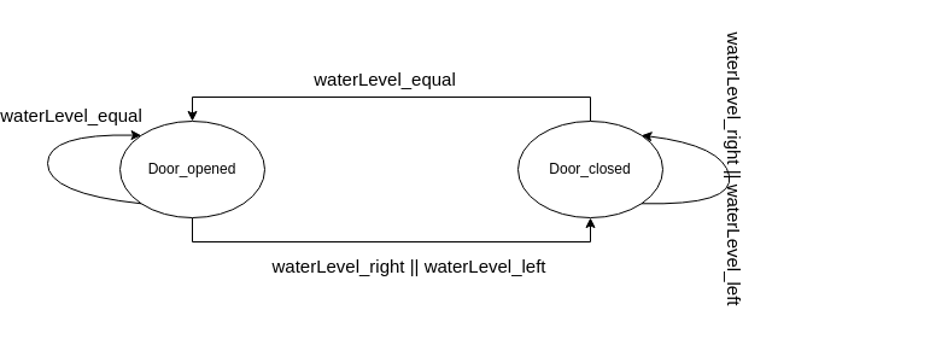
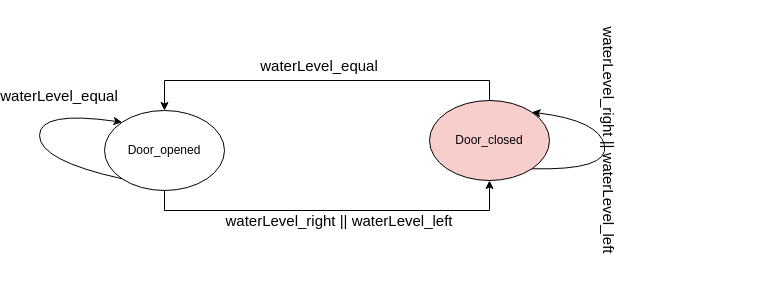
- <mxCell id="3" value="Door_opened" style="ellipse;whiteSpace=wrap;html=1;" vertex="1" parent="1"><mxGeometry x="90" y="70" width="120" height="80" as="geometry" /></mxCell>
+ <mxCell id="3" value="Door_opened" style="ellipse;whiteSpace=wrap;html=1;" vertex="1" parent="1"><mxGeometry x="95" y="80" width="120" height="80" as="geometry" /></mxCell>
- <mxCell id="5" value="Door_closed" style="ellipse;whiteSpace=wrap;html=1;" vertex="1" parent="1"><mxGeometry x="420" y="70" width="120" height="80" as="geometry" /></mxCell>
+ <mxCell id="5" value="Door_closed" style="ellipse;whiteSpace=wrap;html=1;fillColor=#f8cecc;" vertex="1" parent="1"><mxGeometry x="420" y="70" width="120" height="80" as="geometry" /></mxCell>
